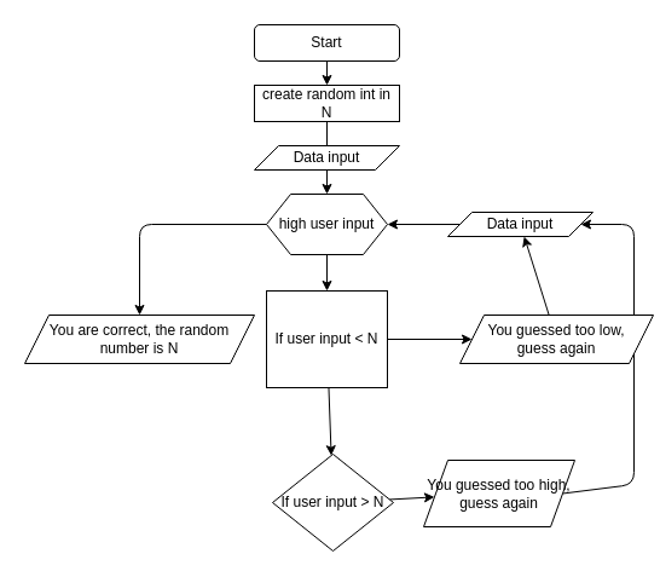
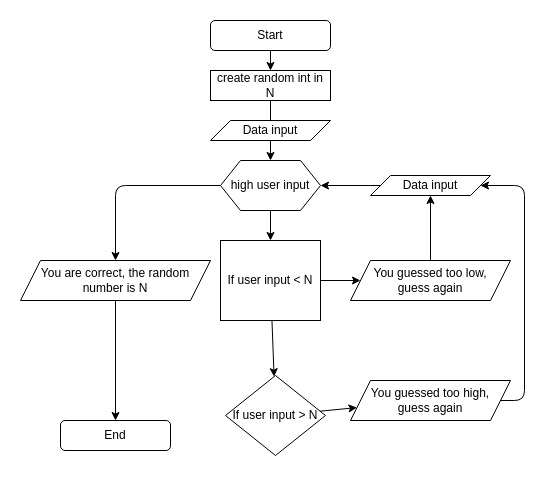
- <mxCell id="20" value="You guessed too low, &lt;br&gt;guess again" style="shape=parallelogram;perimeter=parallelogramPerimeter;whiteSpace=wrap;html=1;fixedSize=1;" vertex="1" parent="1"><mxGeometry x="380" y="260" width="160" height="40" as="geometry" /></mxCell>
+ <mxCell id="20" value="You guessed too low, &lt;br&gt;guess again" style="shape=parallelogram;perimeter=parallelogramPerimeter;whiteSpace=wrap;html=1;fixedSize=1;" vertex="1" parent="1"><mxGeometry x="350" y="260" width="160" height="40" as="geometry" /></mxCell>
+ <mxCell id="21" value="" style="edgeStyle=none;html=1;" edge="1" parent="1" source="22" target="23"><mxGeometry relative="1" as="geometry" /></mxCell>
- <mxCell id="18" value="You guessed too high, &lt;br&gt;guess again" style="shape=parallelogram;perimeter=parallelogramPerimeter;whiteSpace=wrap;html=1;fixedSize=1;" vertex="1" parent="1"><mxGeometry x="350" y="380" width="125" height="55" as="geometry" /></mxCell>
+ <mxCell id="18" value="You guessed too high, &lt;br&gt;guess again" style="shape=parallelogram;perimeter=parallelogramPerimeter;whiteSpace=wrap;html=1;fixedSize=1;" vertex="1" parent="1"><mxGeometry x="350" y="380" width="160" height="40" as="geometry" /></mxCell>
+ <mxCell id="23" value="End" style="rounded=1;whiteSpace=wrap;html=1;" vertex="1" parent="1"><mxGeometry x="60" y="420" width="110" height="30" as="geometry" /></mxCell>
